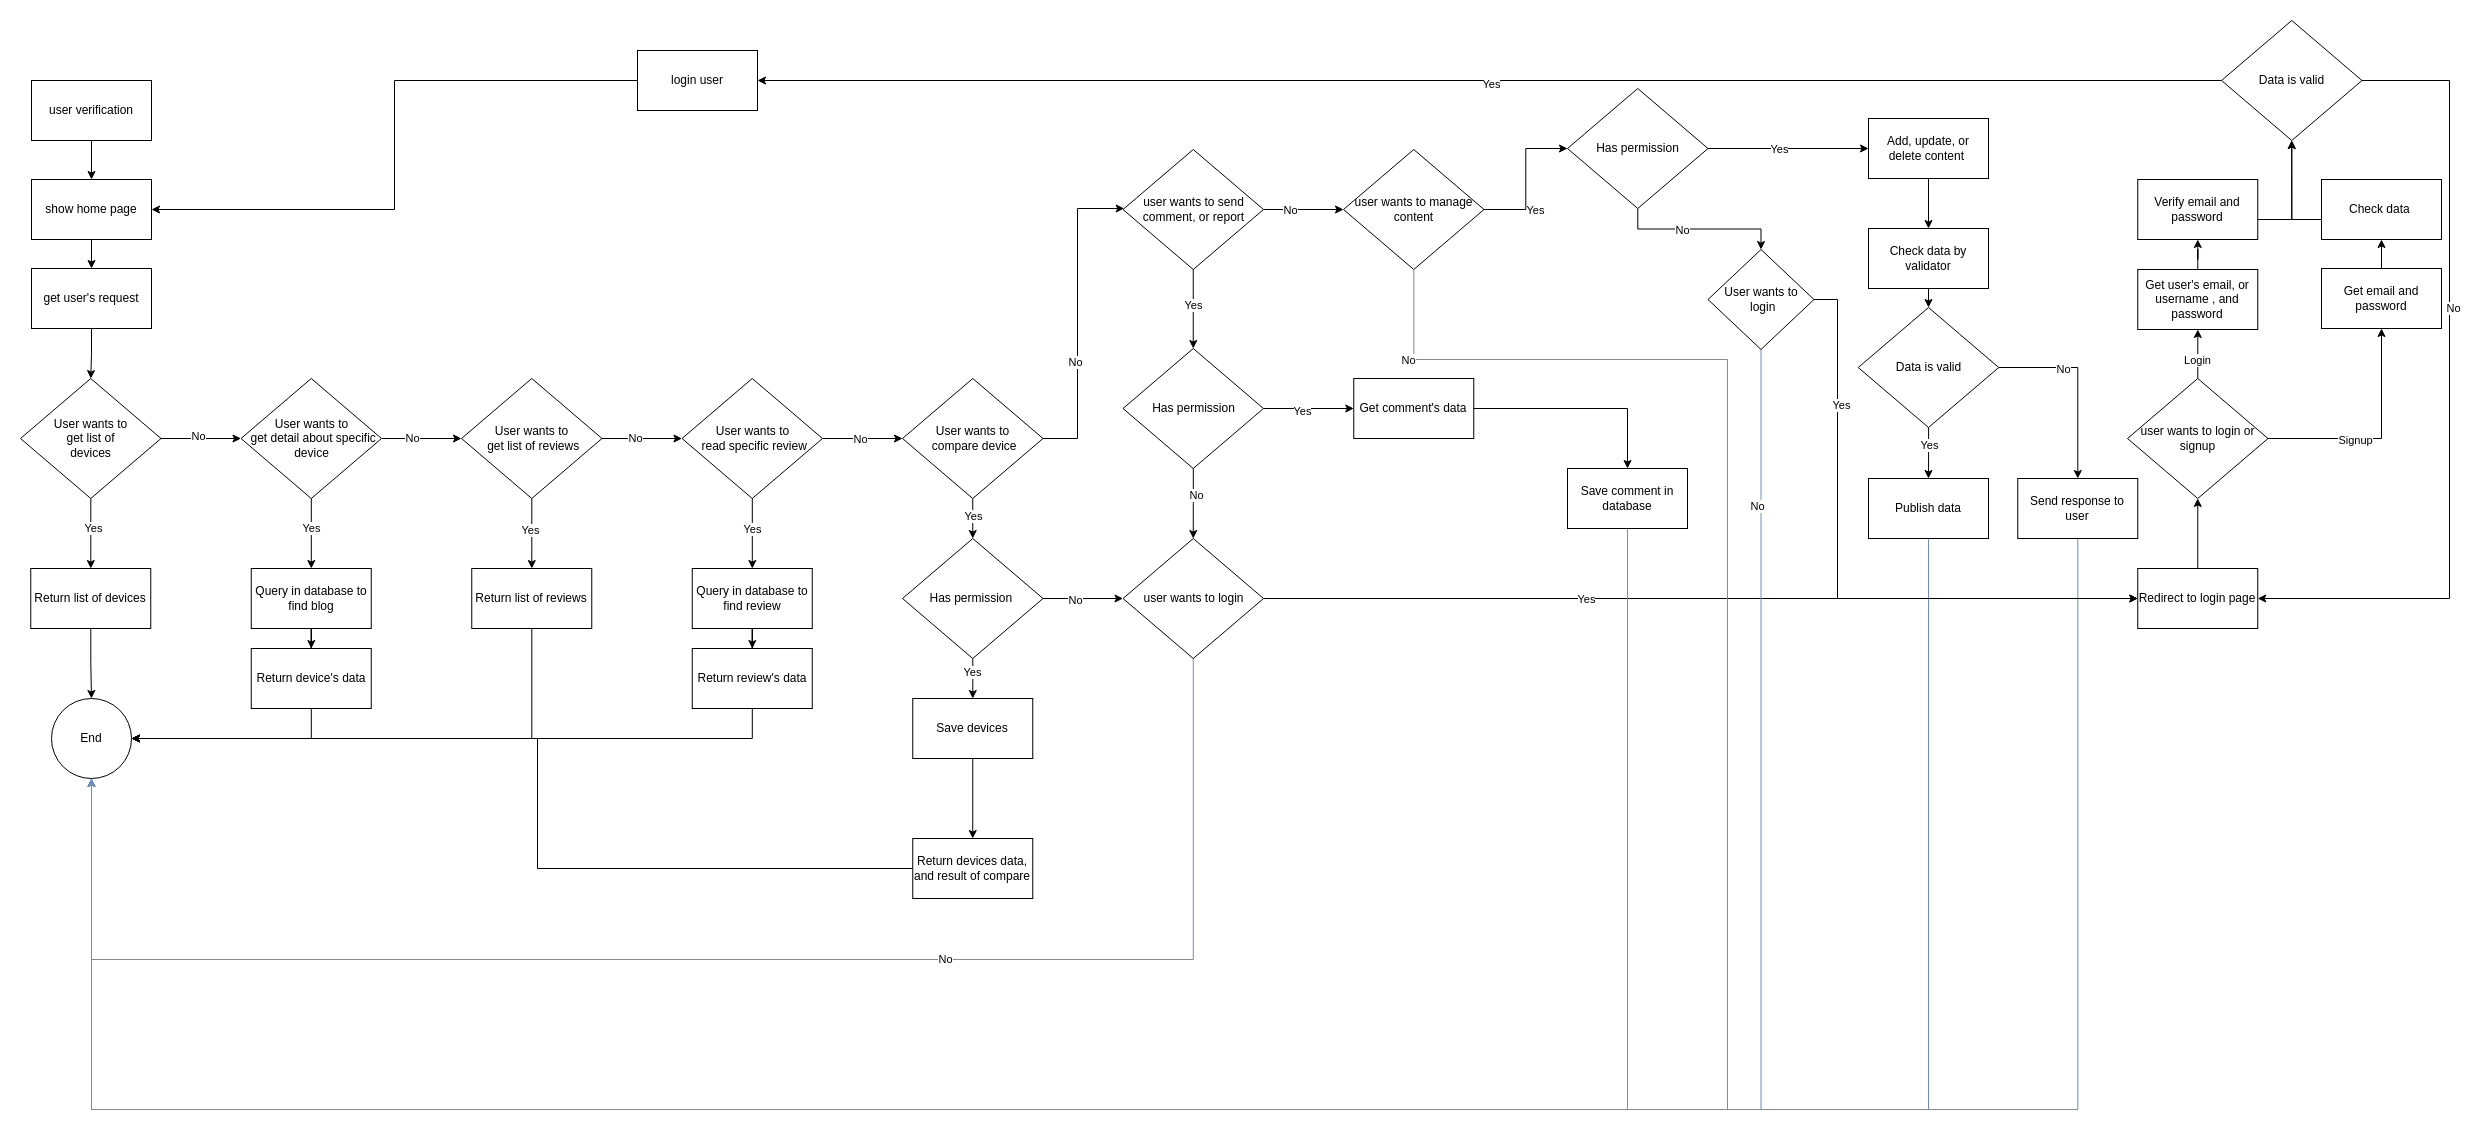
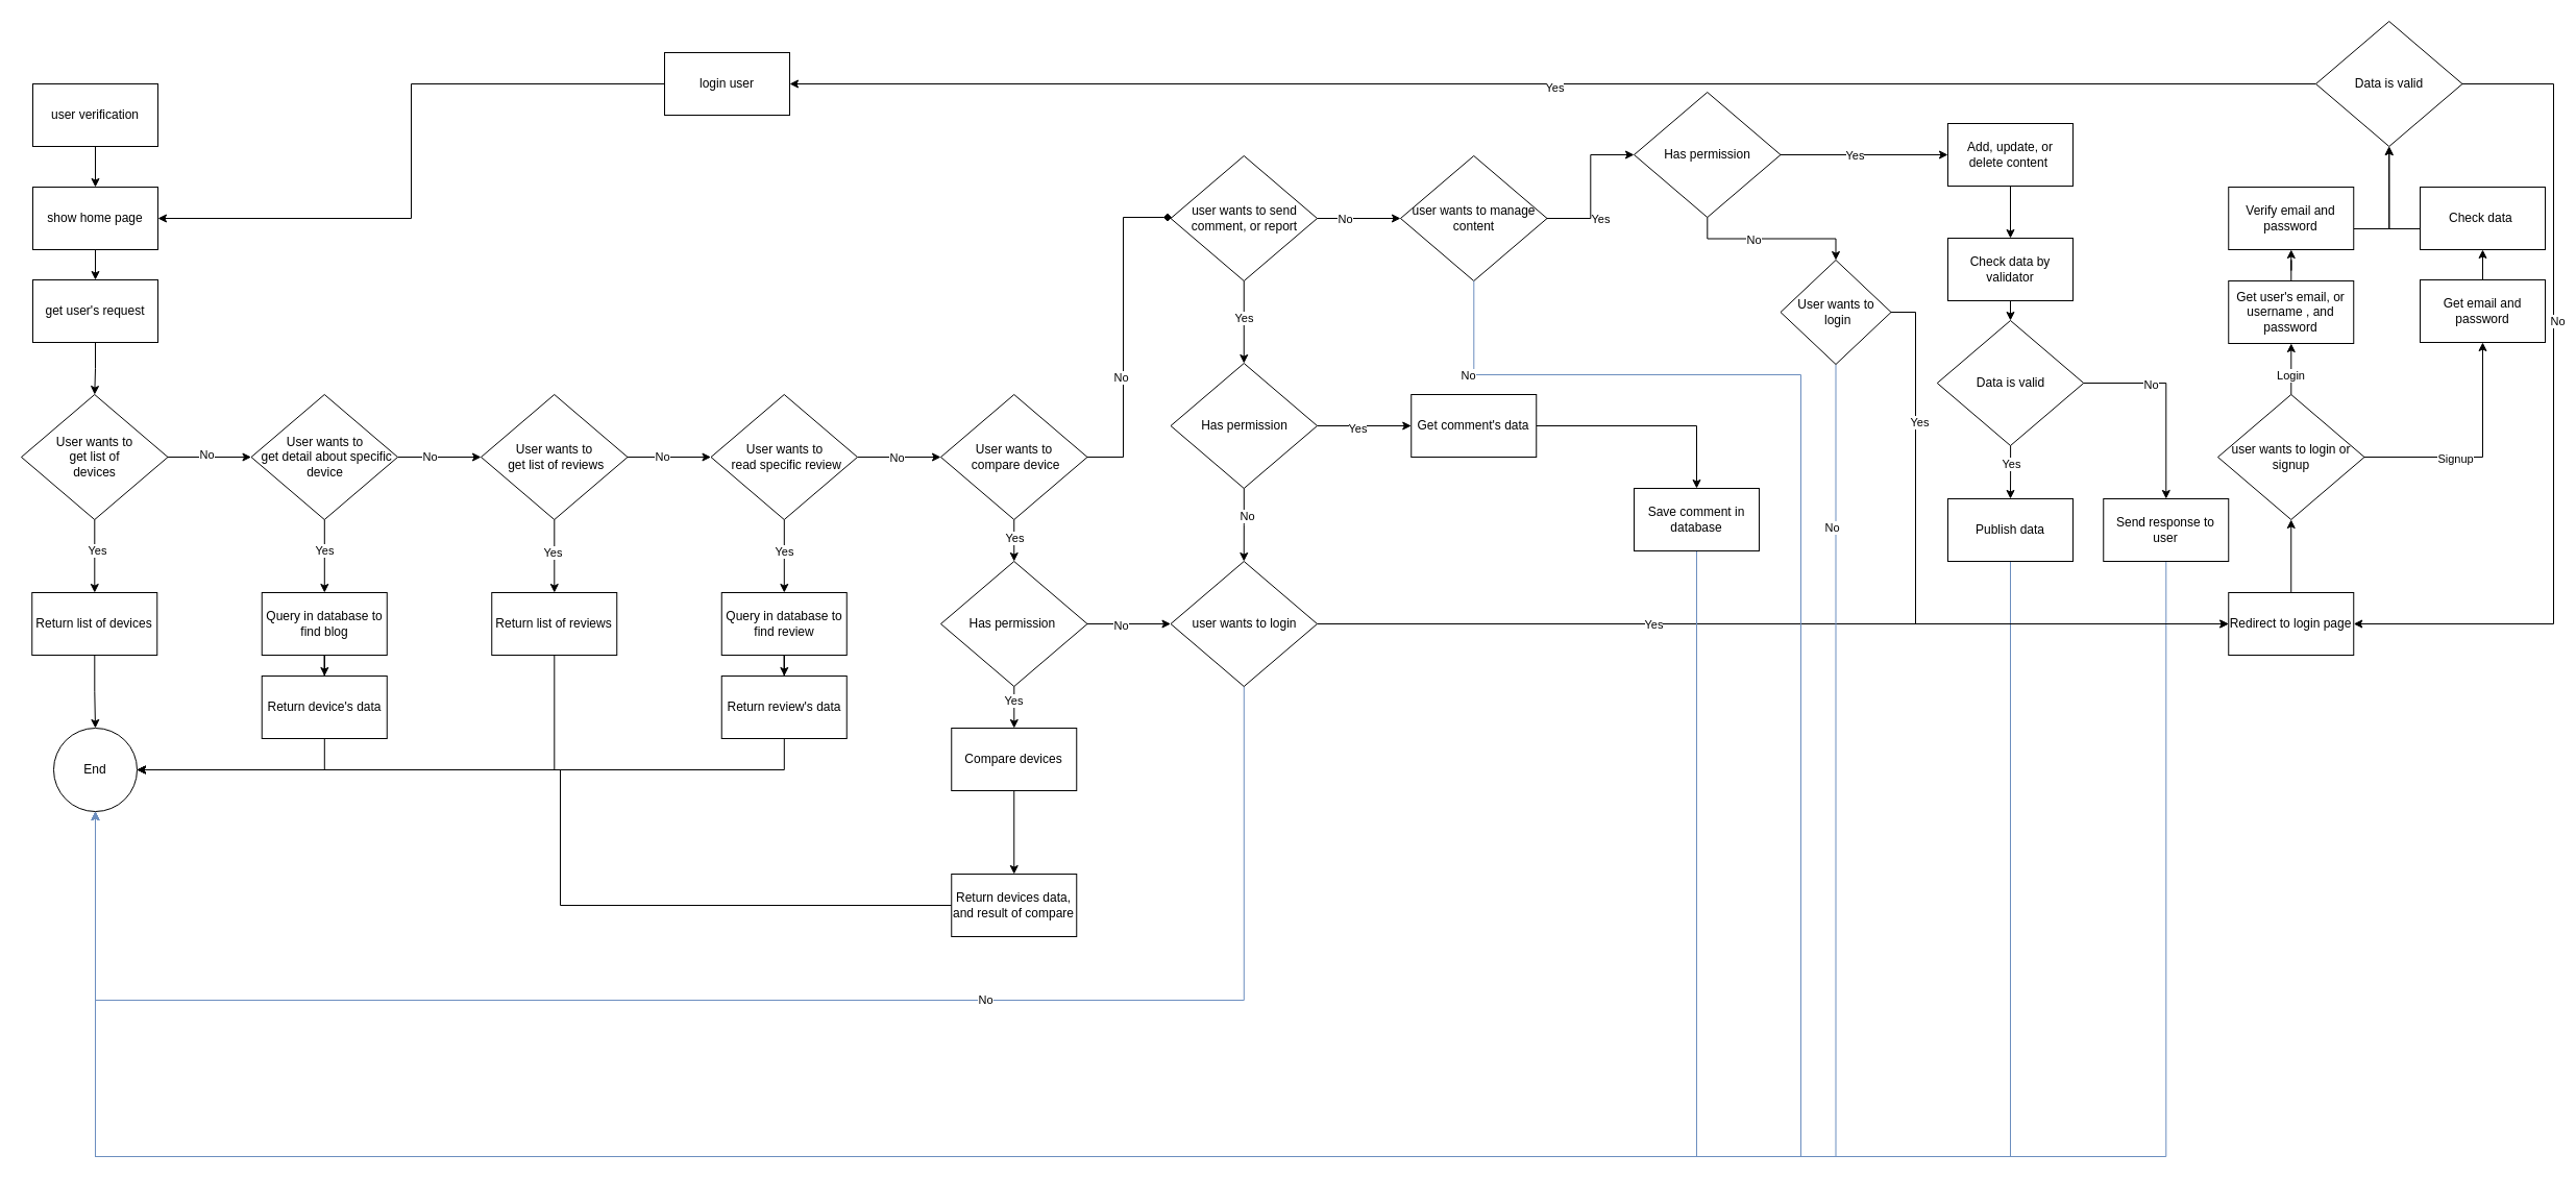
- <mxCell id="43" value="" style="edgeStyle=orthogonalEdgeStyle;rounded=0;orthogonalLoop=1;jettySize=auto;html=1;" edge="1" parent="1" source="45" target="86"><mxGeometry relative="1" as="geometry"><Array as="points"><mxPoint x="1077" y="438" /><mxPoint x="1077" y="208" /></Array></mxGeometry></mxCell>
+ <mxCell id="43" value="" style="edgeStyle=orthogonalEdgeStyle;rounded=0;orthogonalLoop=1;jettySize=auto;html=1;endArrow=diamond;" edge="1" parent="1" source="45" target="86"><mxGeometry relative="1" as="geometry"><Array as="points"><mxPoint x="1077" y="438" /><mxPoint x="1077" y="208" /></Array></mxGeometry></mxCell>
- <mxCell id="52" value="Save devices" style="whiteSpace=wrap;html=1;dashed=0;" vertex="1" parent="1"><mxGeometry x="912.25" y="698" width="120" height="60" as="geometry" /></mxCell>
+ <mxCell id="52" value="Compare devices" style="whiteSpace=wrap;html=1;dashed=0;" vertex="1" parent="1"><mxGeometry x="912.25" y="698" width="120" height="60" as="geometry" /></mxCell>
